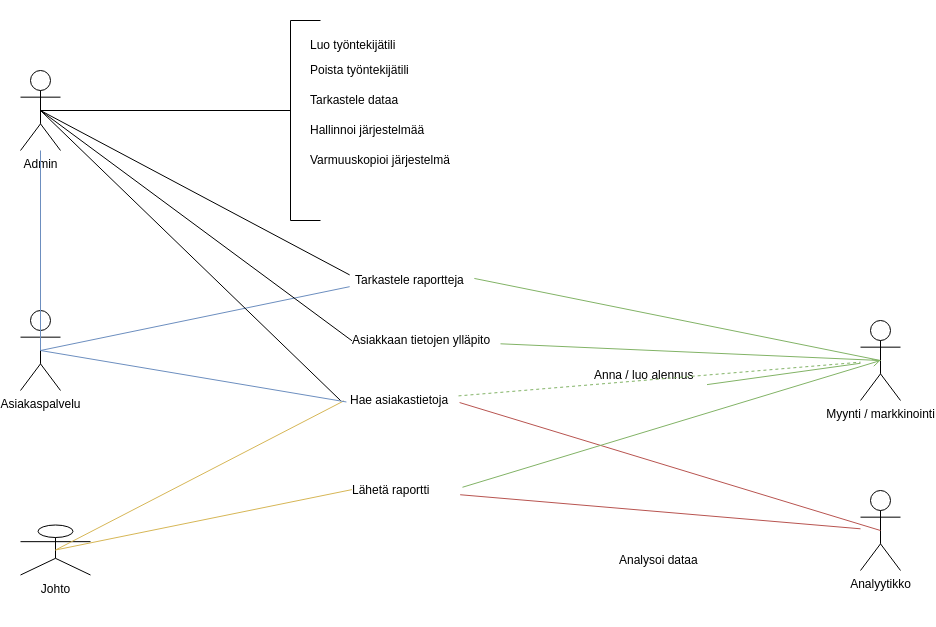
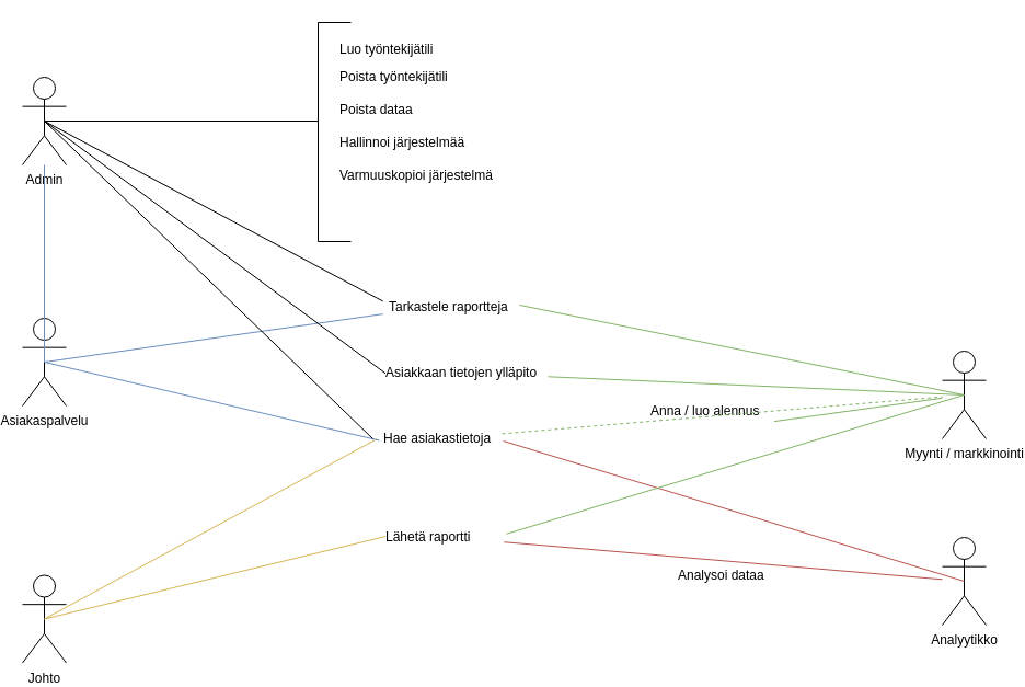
- <mxCell id="9" value="Tarkastele dataa" style="text;html=1;resizable=0;points=[];autosize=1;align=left;verticalAlign=top;spacingTop=-4;" vertex="1" parent="1"><mxGeometry x="308" y="90" width="100" height="20" as="geometry" /></mxCell>
+ <mxCell id="9" value="Poista dataa" style="text;html=1;resizable=0;points=[];autosize=1;align=left;verticalAlign=top;spacingTop=-4;" vertex="1" parent="1"><mxGeometry x="308" y="90" width="100" height="20" as="geometry" /></mxCell>
- <mxCell id="3" value="Asiakaspalvelu" style="shape=umlActor;verticalLabelPosition=bottom;labelBackgroundColor=#ffffff;verticalAlign=top;html=1;outlineConnect=0;" vertex="1" parent="1"><mxGeometry x="20" y="310" width="40" height="80" as="geometry" /></mxCell>
+ <mxCell id="3" value="Asiakaspalvelu" style="shape=umlActor;verticalLabelPosition=bottom;labelBackgroundColor=#ffffff;verticalAlign=top;html=1;outlineConnect=0;" vertex="1" parent="1"><mxGeometry x="20" y="290" width="40" height="80" as="geometry" /></mxCell>
- <mxCell id="22" value="" style="endArrow=open;html=1;entryX=0.5;entryY=0.5;entryDx=0;entryDy=0;entryPerimeter=0;exitX=1.018;exitY=0.338;exitDx=0;exitDy=0;exitPerimeter=0;fillColor=#d5e8d4;strokeColor=#82b366;" edge="1" parent="1" source="16" target="4"><mxGeometry width="50" height="50" relative="1" as="geometry"><mxPoint x="360" y="580" as="sourcePoint" /><mxPoint x="410" y="530" as="targetPoint" /></mxGeometry></mxCell>
+ <mxCell id="22" value="" style="endArrow=none;html=1;entryX=0.5;entryY=0.5;entryDx=0;entryDy=0;entryPerimeter=0;exitX=1.018;exitY=0.338;exitDx=0;exitDy=0;exitPerimeter=0;fillColor=#d5e8d4;strokeColor=#82b366;" edge="1" parent="1" source="16" target="4"><mxGeometry width="50" height="50" relative="1" as="geometry"><mxPoint x="360" y="580" as="sourcePoint" /><mxPoint x="410" y="530" as="targetPoint" /></mxGeometry></mxCell>
- <mxCell id="6" value="Johto" style="shape=umlActor;verticalLabelPosition=bottom;labelBackgroundColor=#ffffff;verticalAlign=top;html=1;outlineConnect=0;" vertex="1" parent="1"><mxGeometry x="20" y="524.5" width="70" height="50" as="geometry" /></mxCell>
+ <mxCell id="6" value="Johto" style="shape=umlActor;verticalLabelPosition=bottom;labelBackgroundColor=#ffffff;verticalAlign=top;html=1;outlineConnect=0;" vertex="1" parent="1"><mxGeometry x="20" y="524.5" width="40" height="80" as="geometry" /></mxCell>
- <mxCell id="15" value="Analysoi dataa" style="text;html=1;resizable=0;points=[];autosize=1;align=left;verticalAlign=top;spacingTop=-4;" vertex="1" parent="1"><mxGeometry x="617" y="550" width="90" height="20" as="geometry" /></mxCell>
+ <mxCell id="15" value="Analysoi dataa" style="text;html=1;resizable=0;points=[];autosize=1;align=left;verticalAlign=top;spacingTop=-4;" vertex="1" parent="1"><mxGeometry x="617" y="515" width="90" height="20" as="geometry" /></mxCell>
